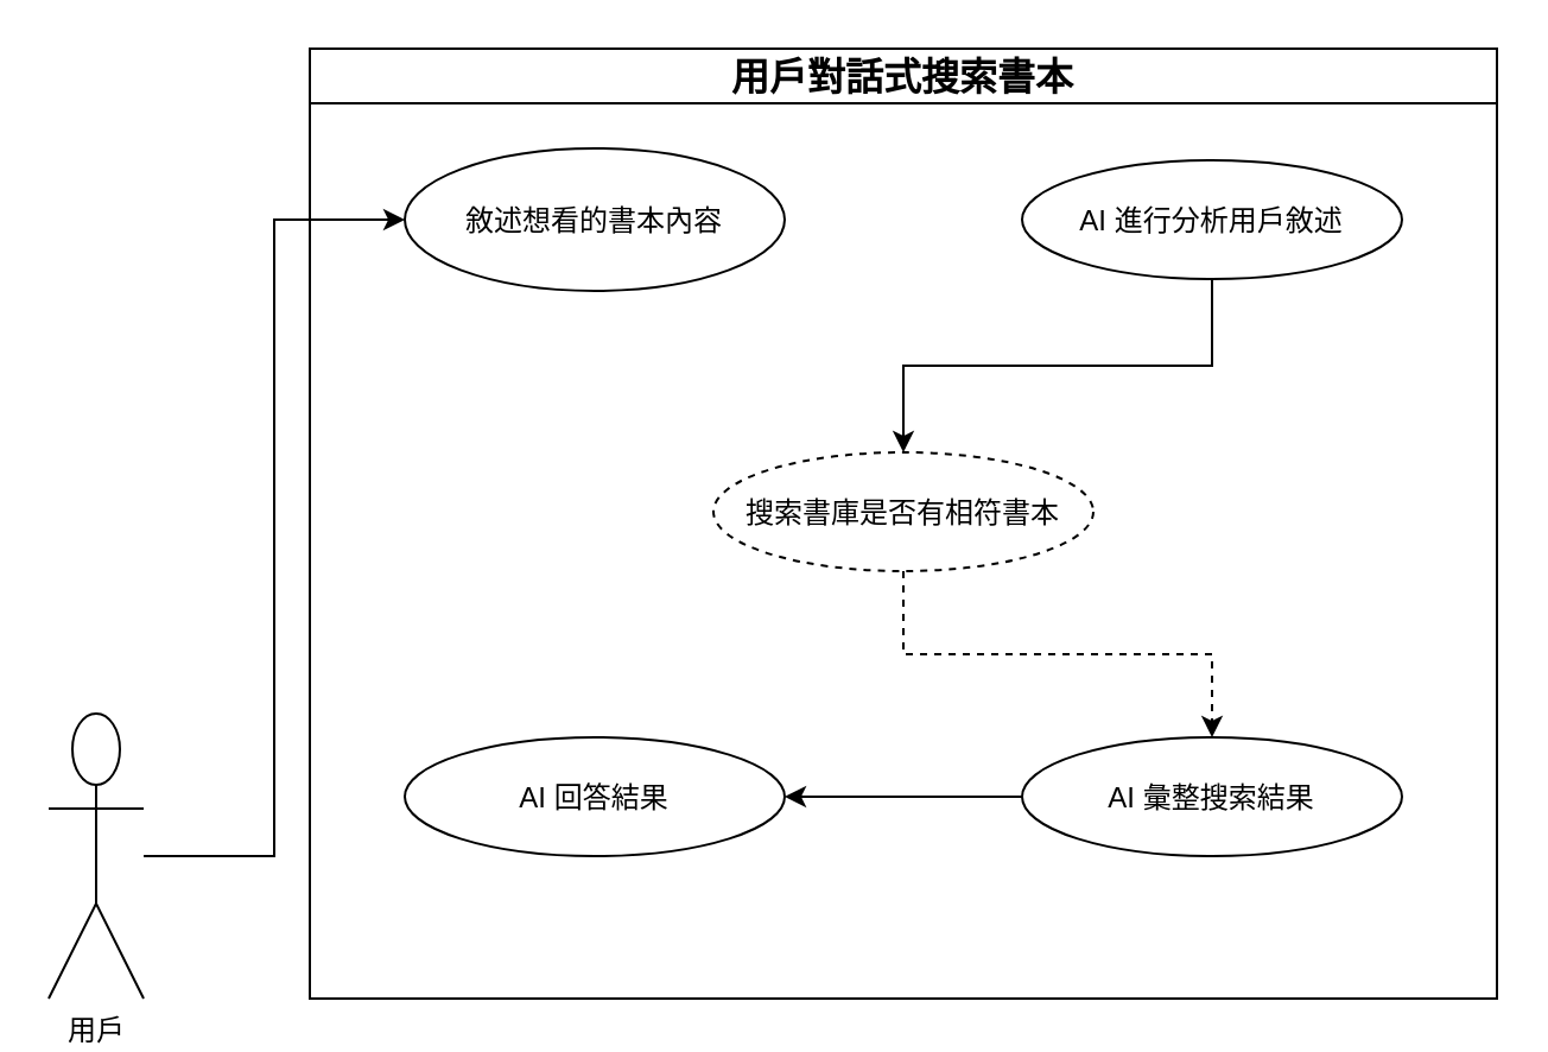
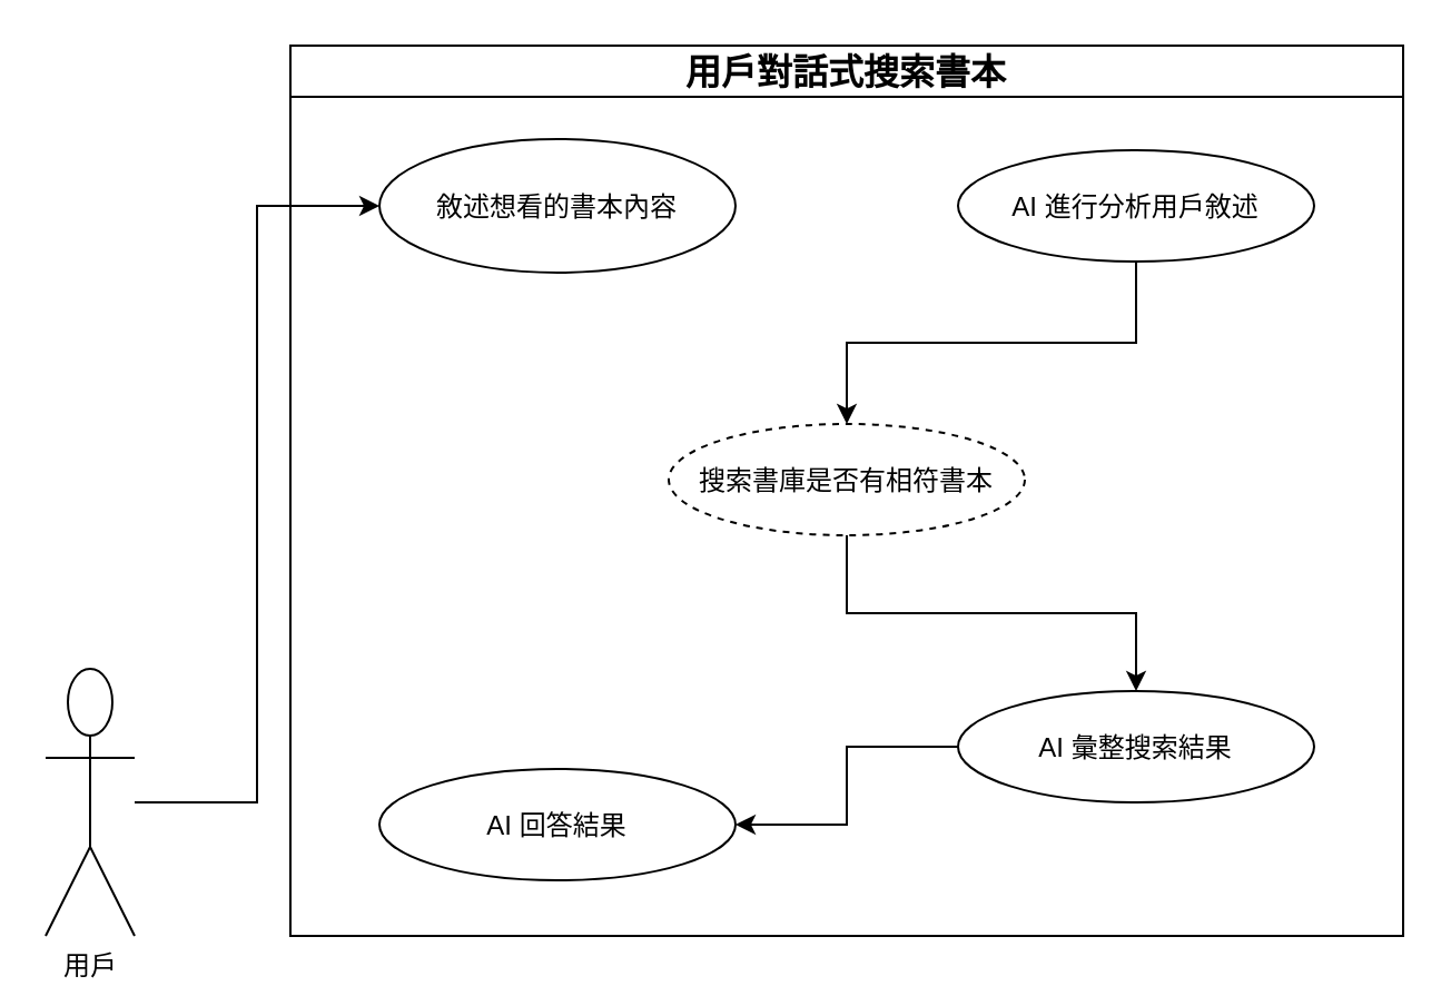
- <mxCell id="8" style="edgeStyle=orthogonalEdgeStyle;rounded=0;orthogonalLoop=1;jettySize=auto;html=1;exitX=0.5;exitY=1;exitDx=0;exitDy=0;entryX=0.5;entryY=0;entryDx=0;entryDy=0;fontSize=14;dashed=1;" edge="1" parent="4" source="9" target="11"><mxGeometry relative="1" as="geometry" /></mxCell>
+ <mxCell id="8" style="edgeStyle=orthogonalEdgeStyle;rounded=0;orthogonalLoop=1;jettySize=auto;html=1;exitX=0.5;exitY=1;exitDx=0;exitDy=0;entryX=0.5;entryY=0;entryDx=0;entryDy=0;fontSize=14;" edge="1" parent="4" source="9" target="11"><mxGeometry relative="1" as="geometry" /></mxCell>
- <mxCell id="12" value="&lt;span style=&quot;font-size: 12px;&quot;&gt;AI 回答結果&lt;/span&gt;" style="ellipse;whiteSpace=wrap;html=1;fontSize=14;" vertex="1" parent="4"><mxGeometry x="40" y="290" width="160" height="50" as="geometry" /></mxCell>
+ <mxCell id="12" value="&lt;span style=&quot;font-size: 12px;&quot;&gt;AI 回答結果&lt;/span&gt;" style="ellipse;whiteSpace=wrap;html=1;fontSize=14;" vertex="1" parent="4"><mxGeometry x="40" y="325" width="160" height="50" as="geometry" /></mxCell>
